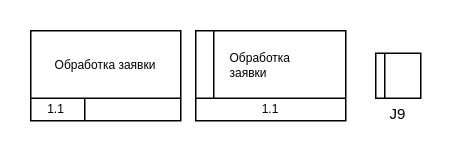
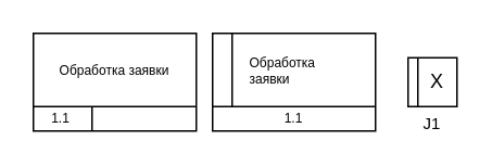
+ <mxCell id="17" value="X" style="text;html=1;align=center;verticalAlign=middle;whiteSpace=wrap;rounded=0;" vertex="1" parent="14"><mxGeometry x="6" width="24" height="30" as="geometry" /></mxCell>
- <mxCell id="18" value="J9" style="text;html=1;align=center;verticalAlign=middle;whiteSpace=wrap;rounded=0;fontSize=10;" vertex="1" parent="14"><mxGeometry x="3" y="35" width="24" height="10" as="geometry" /></mxCell>
+ <mxCell id="18" value="J1" style="text;html=1;align=center;verticalAlign=middle;whiteSpace=wrap;rounded=0;fontSize=10;" vertex="1" parent="14"><mxGeometry x="3" y="35" width="24" height="10" as="geometry" /></mxCell>
